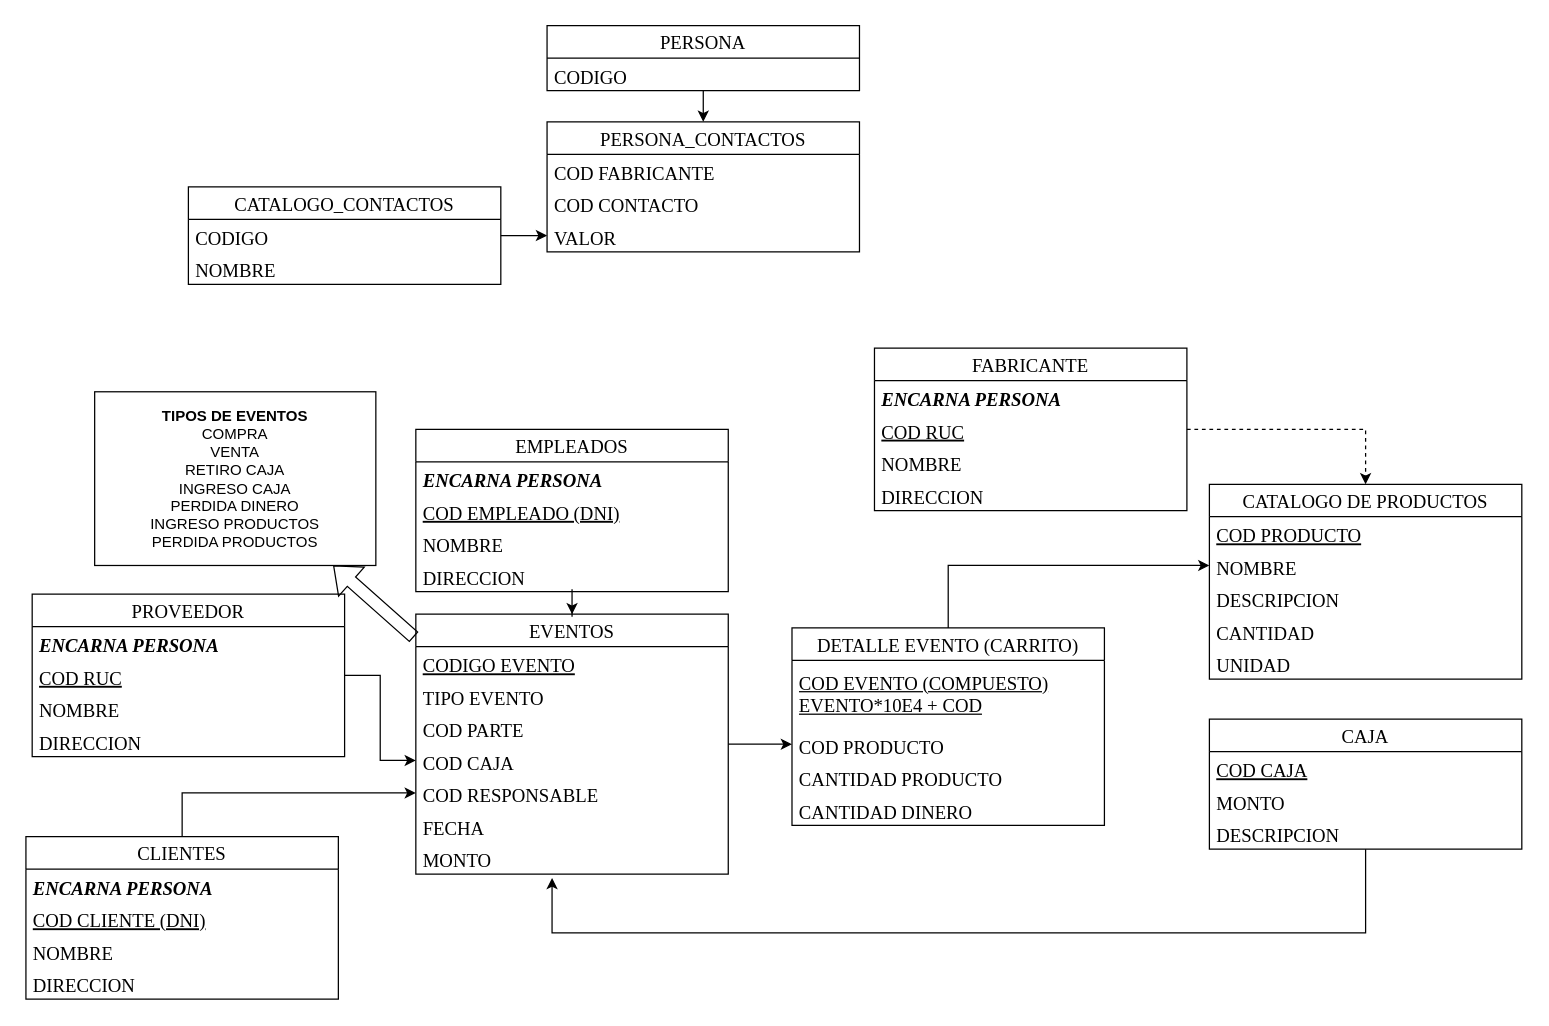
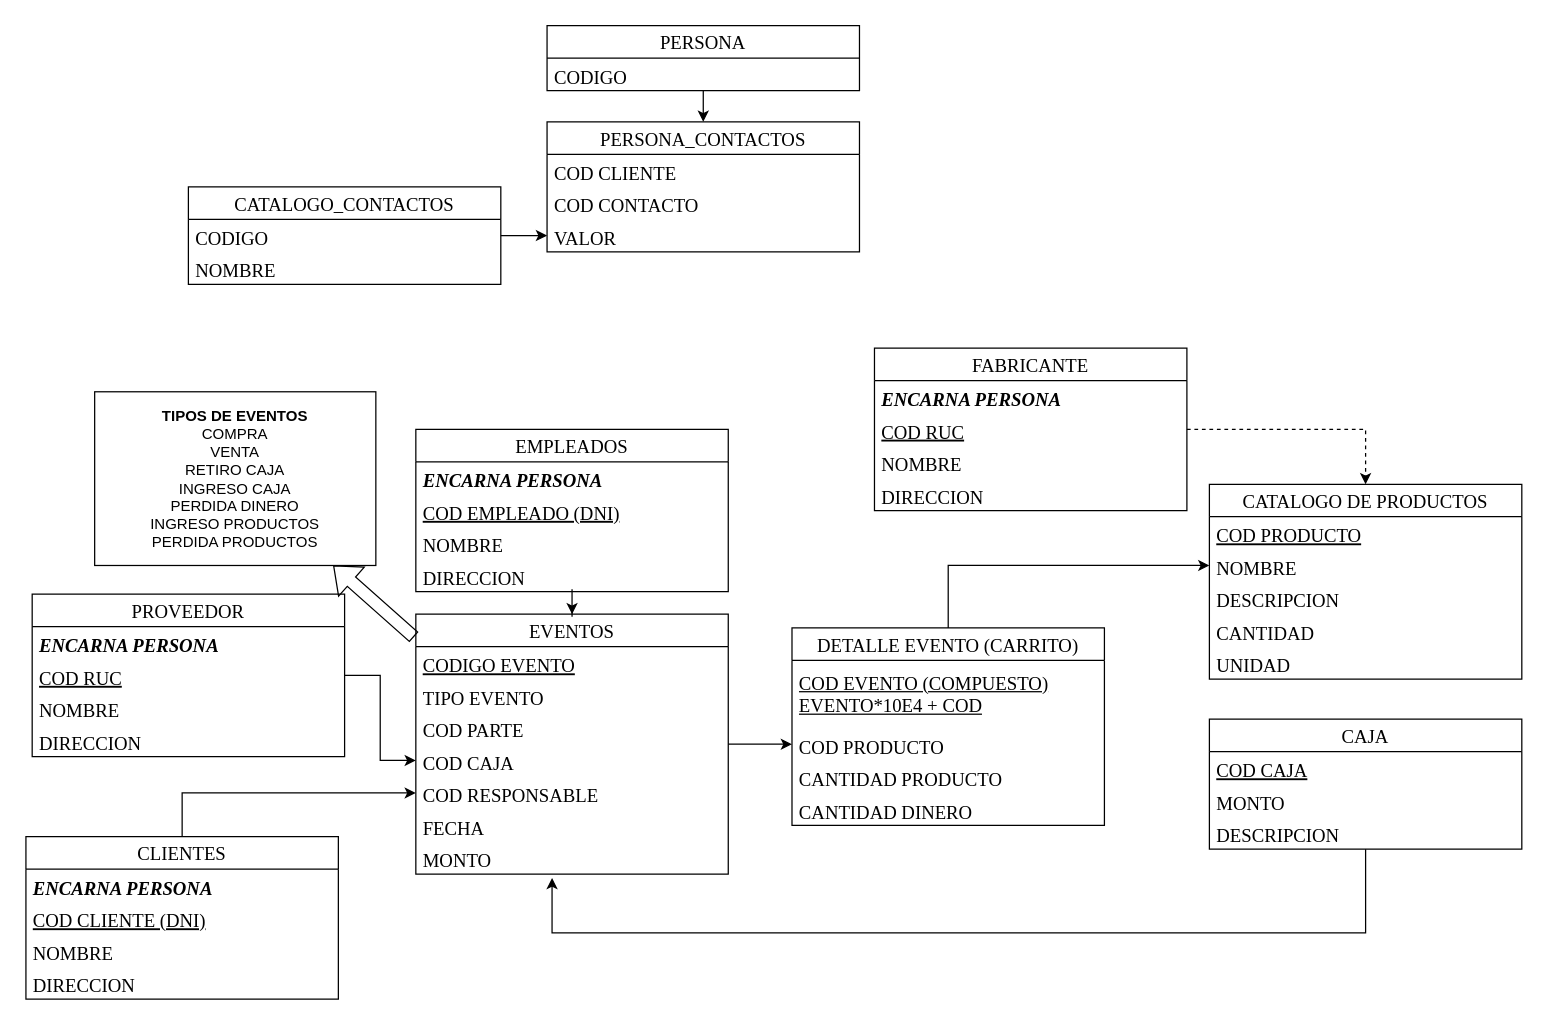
- <mxCell id="25" value="COD FABRICANTE" style="text;strokeColor=none;fillColor=none;align=left;verticalAlign=top;spacingLeft=4;spacingRight=4;overflow=hidden;rotatable=0;points=[[0,0.5],[1,0.5]];portConstraint=eastwest;fontFamily=Times New Roman;fontSize=15;" vertex="1" parent="24"><mxGeometry y="26" width="250" height="26" as="geometry" /></mxCell>
+ <mxCell id="25" value="COD CLIENTE" style="text;strokeColor=none;fillColor=none;align=left;verticalAlign=top;spacingLeft=4;spacingRight=4;overflow=hidden;rotatable=0;points=[[0,0.5],[1,0.5]];portConstraint=eastwest;fontFamily=Times New Roman;fontSize=15;" vertex="1" parent="24"><mxGeometry y="26" width="250" height="26" as="geometry" /></mxCell>
